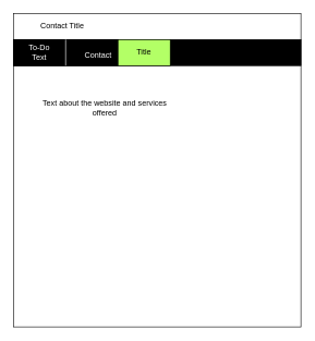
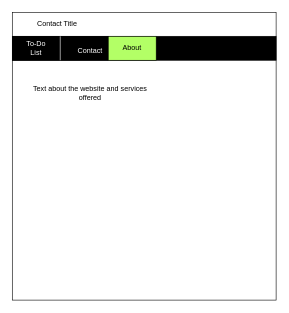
- <mxCell id="8" value="&lt;font color=&quot;#ffffff&quot;&gt;To-Do Text&lt;/font&gt;" style="text;html=1;strokeColor=none;fillColor=none;align=center;verticalAlign=middle;whiteSpace=wrap;rounded=0;" vertex="1" parent="1"><mxGeometry x="40" y="70" width="40" height="20" as="geometry" /></mxCell>
+ <mxCell id="8" value="&lt;font color=&quot;#ffffff&quot;&gt;To-Do List&lt;/font&gt;" style="text;html=1;strokeColor=none;fillColor=none;align=center;verticalAlign=middle;whiteSpace=wrap;rounded=0;" vertex="1" parent="1"><mxGeometry x="40" y="70" width="40" height="20" as="geometry" /></mxCell>
- <mxCell id="9" value="Title" style="text;html=1;strokeColor=none;fillColor=none;align=center;verticalAlign=middle;whiteSpace=wrap;rounded=0;" vertex="1" parent="1"><mxGeometry x="200" y="70" width="40" height="20" as="geometry" /></mxCell>
+ <mxCell id="9" value="About" style="text;html=1;strokeColor=none;fillColor=none;align=center;verticalAlign=middle;whiteSpace=wrap;rounded=0;" vertex="1" parent="1"><mxGeometry x="200" y="70" width="40" height="20" as="geometry" /></mxCell>
- <mxCell id="11" value="Text about the website and services offered" style="text;html=1;strokeColor=none;fillColor=none;align=center;verticalAlign=middle;whiteSpace=wrap;rounded=0;" vertex="1" parent="1"><mxGeometry x="60" y="150" width="200" height="30" as="geometry" /></mxCell>
+ <mxCell id="11" value="Text about the website and services offered" style="text;html=1;strokeColor=none;fillColor=none;align=center;verticalAlign=middle;whiteSpace=wrap;rounded=0;" vertex="1" parent="1"><mxGeometry x="50" y="140" width="200" height="30" as="geometry" /></mxCell>
